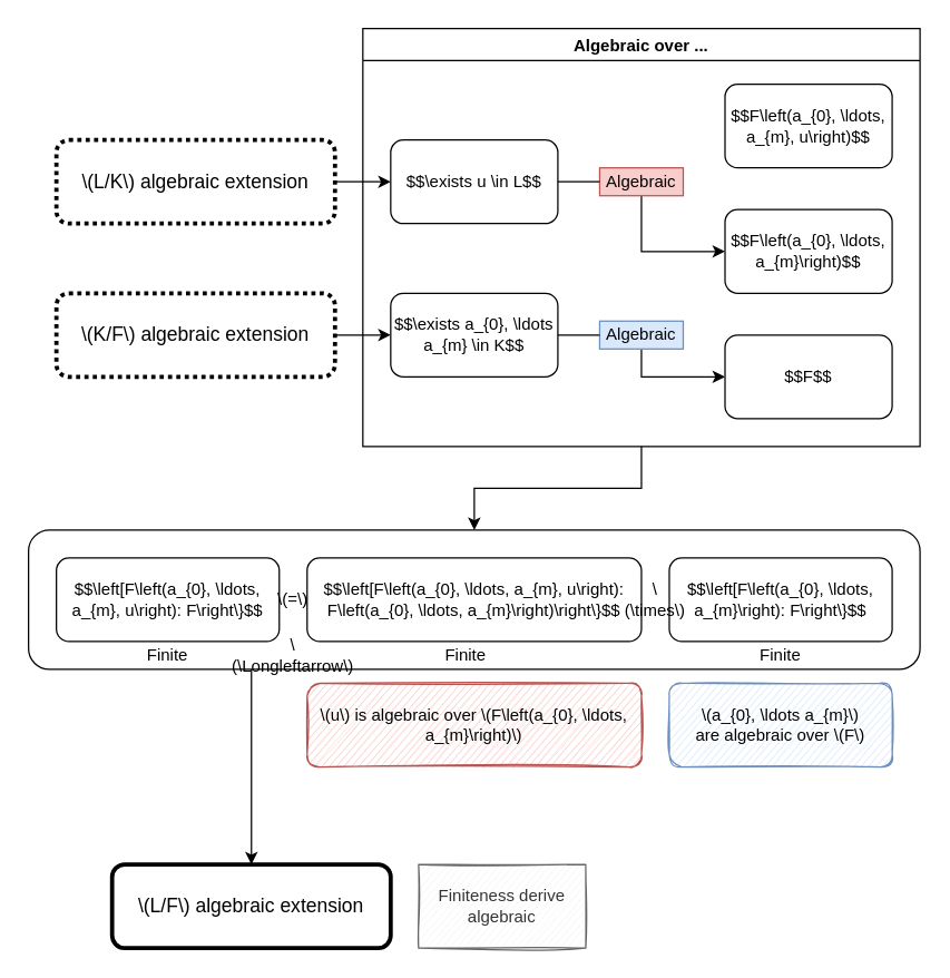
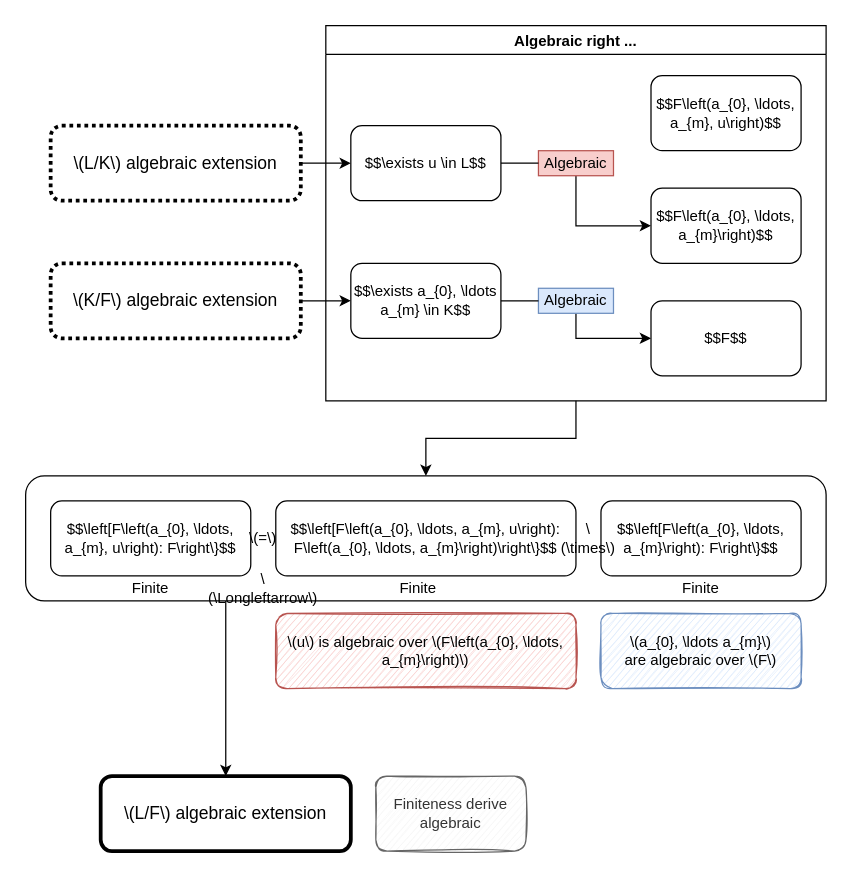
- <mxCell id="26" value="Algebraic over ..." style="swimlane;fontSize=12;strokeWidth=1;" vertex="1" parent="1"><mxGeometry x="260" y="20" width="400" height="300" as="geometry" /></mxCell>
+ <mxCell id="26" value="Algebraic right ..." style="swimlane;fontSize=12;strokeWidth=1;" vertex="1" parent="1"><mxGeometry x="260" y="20" width="400" height="300" as="geometry" /></mxCell>
- <mxCell id="33" value="Finiteness derive algebraic" style="whiteSpace=wrap;html=1;sketch=1;fontSize=12;strokeWidth=1;fillColor=#f5f5f5;strokeColor=#666666;fontColor=#333333;rounded=0;" vertex="1" parent="1"><mxGeometry x="300" y="620" width="120" height="60" as="geometry" /></mxCell>
+ <mxCell id="33" value="Finiteness derive algebraic" style="rounded=1;whiteSpace=wrap;html=1;sketch=1;fontSize=12;strokeWidth=1;fillColor=#f5f5f5;strokeColor=#666666;fontColor=#333333;" vertex="1" parent="1"><mxGeometry x="300" y="620" width="120" height="60" as="geometry" /></mxCell>
